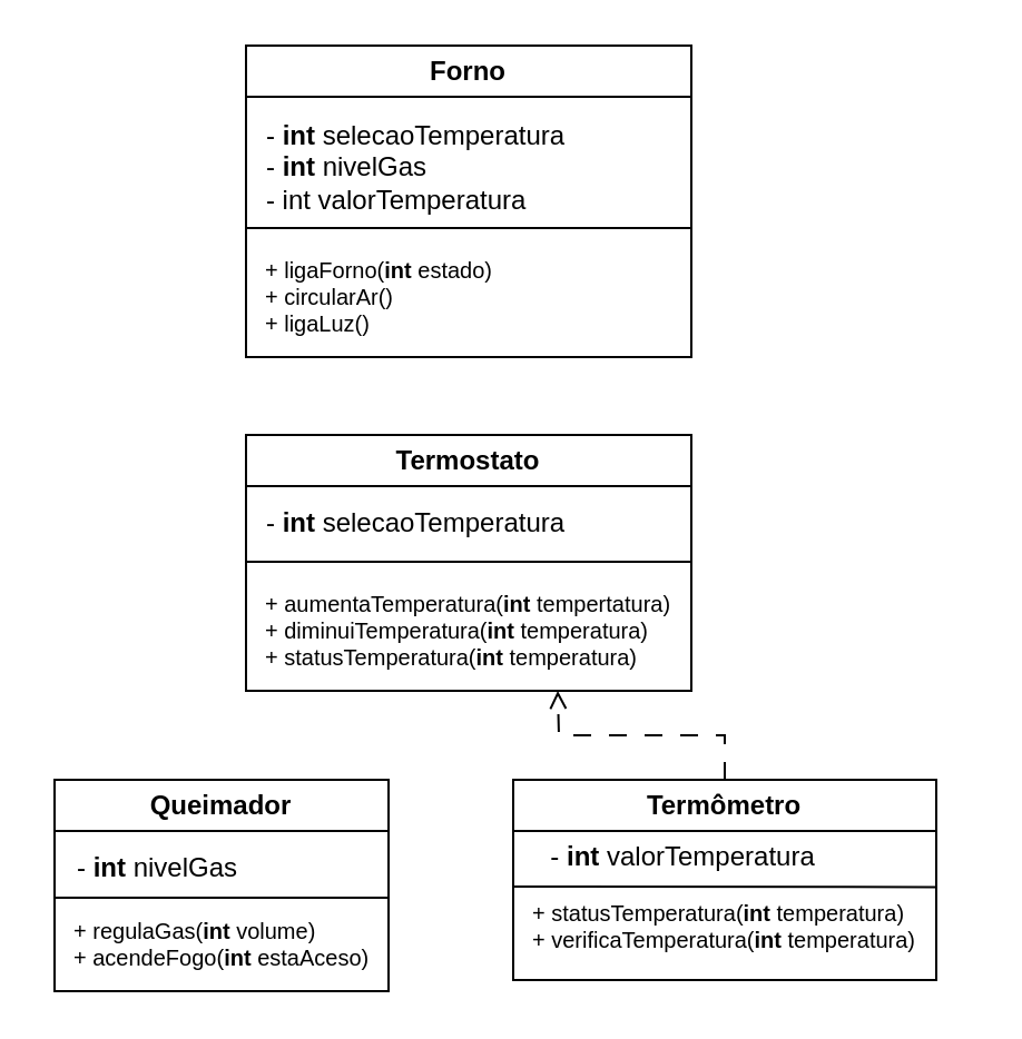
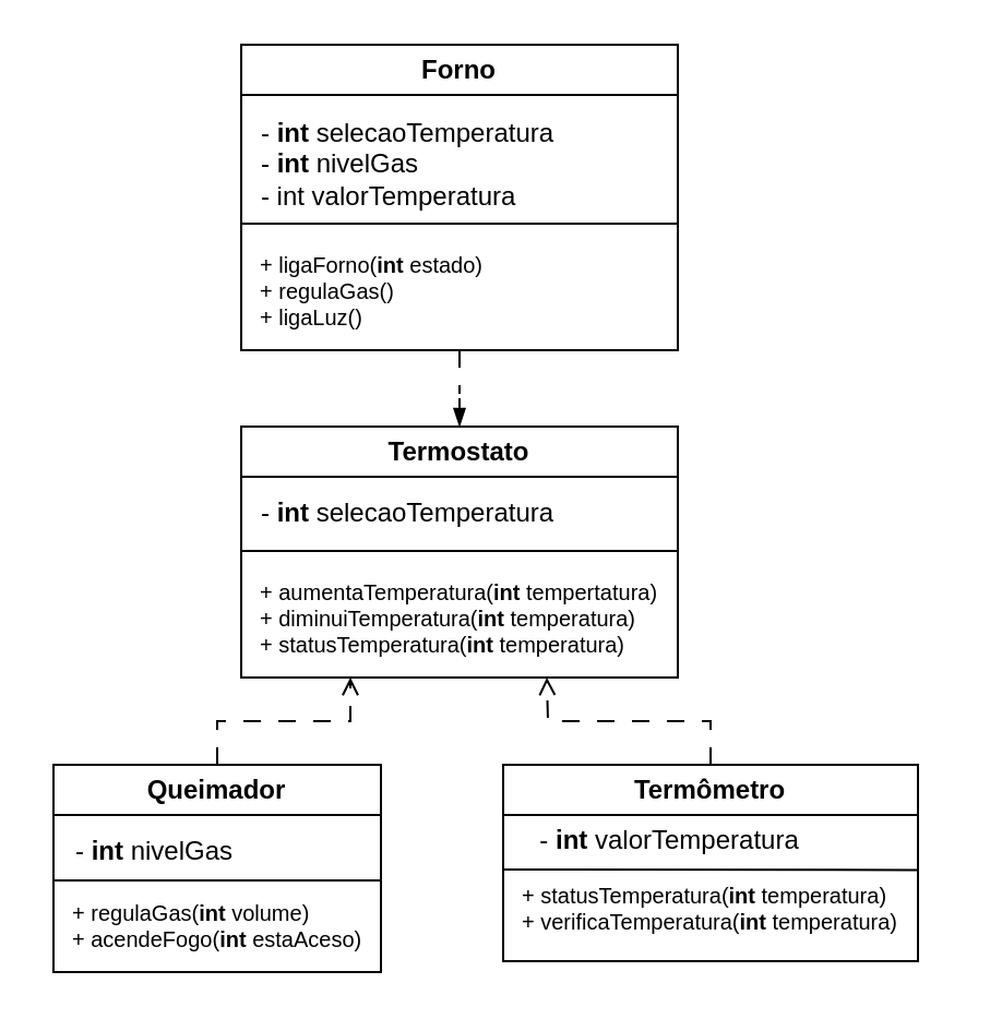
- <mxCell id="19" value="&lt;div style=&quot;font-size: 10px;&quot;&gt;+ ligaForno(&lt;b&gt;int&lt;/b&gt; estado)&lt;/div&gt;&lt;div style=&quot;font-size: 10px;&quot;&gt;+ circularAr()&lt;/div&gt;&lt;div style=&quot;font-size: 10px;&quot;&gt;+ ligaLuz()&lt;/div&gt;" style="text;html=1;align=left;verticalAlign=middle;resizable=0;points=[];autosize=1;strokeColor=none;fillColor=none;" vertex="1" parent="1"><mxGeometry x="117" y="108" width="130" height="50" as="geometry" /></mxCell>
+ <mxCell id="19" value="&lt;div style=&quot;font-size: 10px;&quot;&gt;+ ligaForno(&lt;b&gt;int&lt;/b&gt; estado)&lt;/div&gt;&lt;div style=&quot;font-size: 10px;&quot;&gt;+ regulaGas()&lt;/div&gt;&lt;div style=&quot;font-size: 10px;&quot;&gt;+ ligaLuz()&lt;/div&gt;" style="text;html=1;align=left;verticalAlign=middle;resizable=0;points=[];autosize=1;strokeColor=none;fillColor=none;" vertex="1" parent="1"><mxGeometry x="117" y="108" width="130" height="50" as="geometry" /></mxCell>
+ <mxCell id="2" style="edgeStyle=orthogonalEdgeStyle;rounded=0;orthogonalLoop=1;jettySize=auto;html=1;entryX=0.5;entryY=0;entryDx=0;entryDy=0;dashed=1;dashPattern=8 8;endArrow=blockThin;endFill=1;" edge="1" parent="1" source="3" target="6"><mxGeometry relative="1" as="geometry" /></mxCell>
+ <mxCell id="4" style="edgeStyle=orthogonalEdgeStyle;rounded=0;orthogonalLoop=1;jettySize=auto;html=1;entryX=0.25;entryY=1;entryDx=0;entryDy=0;dashed=1;dashPattern=8 8;endArrow=open;endFill=0;" edge="1" parent="1" source="5" target="6"><mxGeometry relative="1" as="geometry" /></mxCell>
